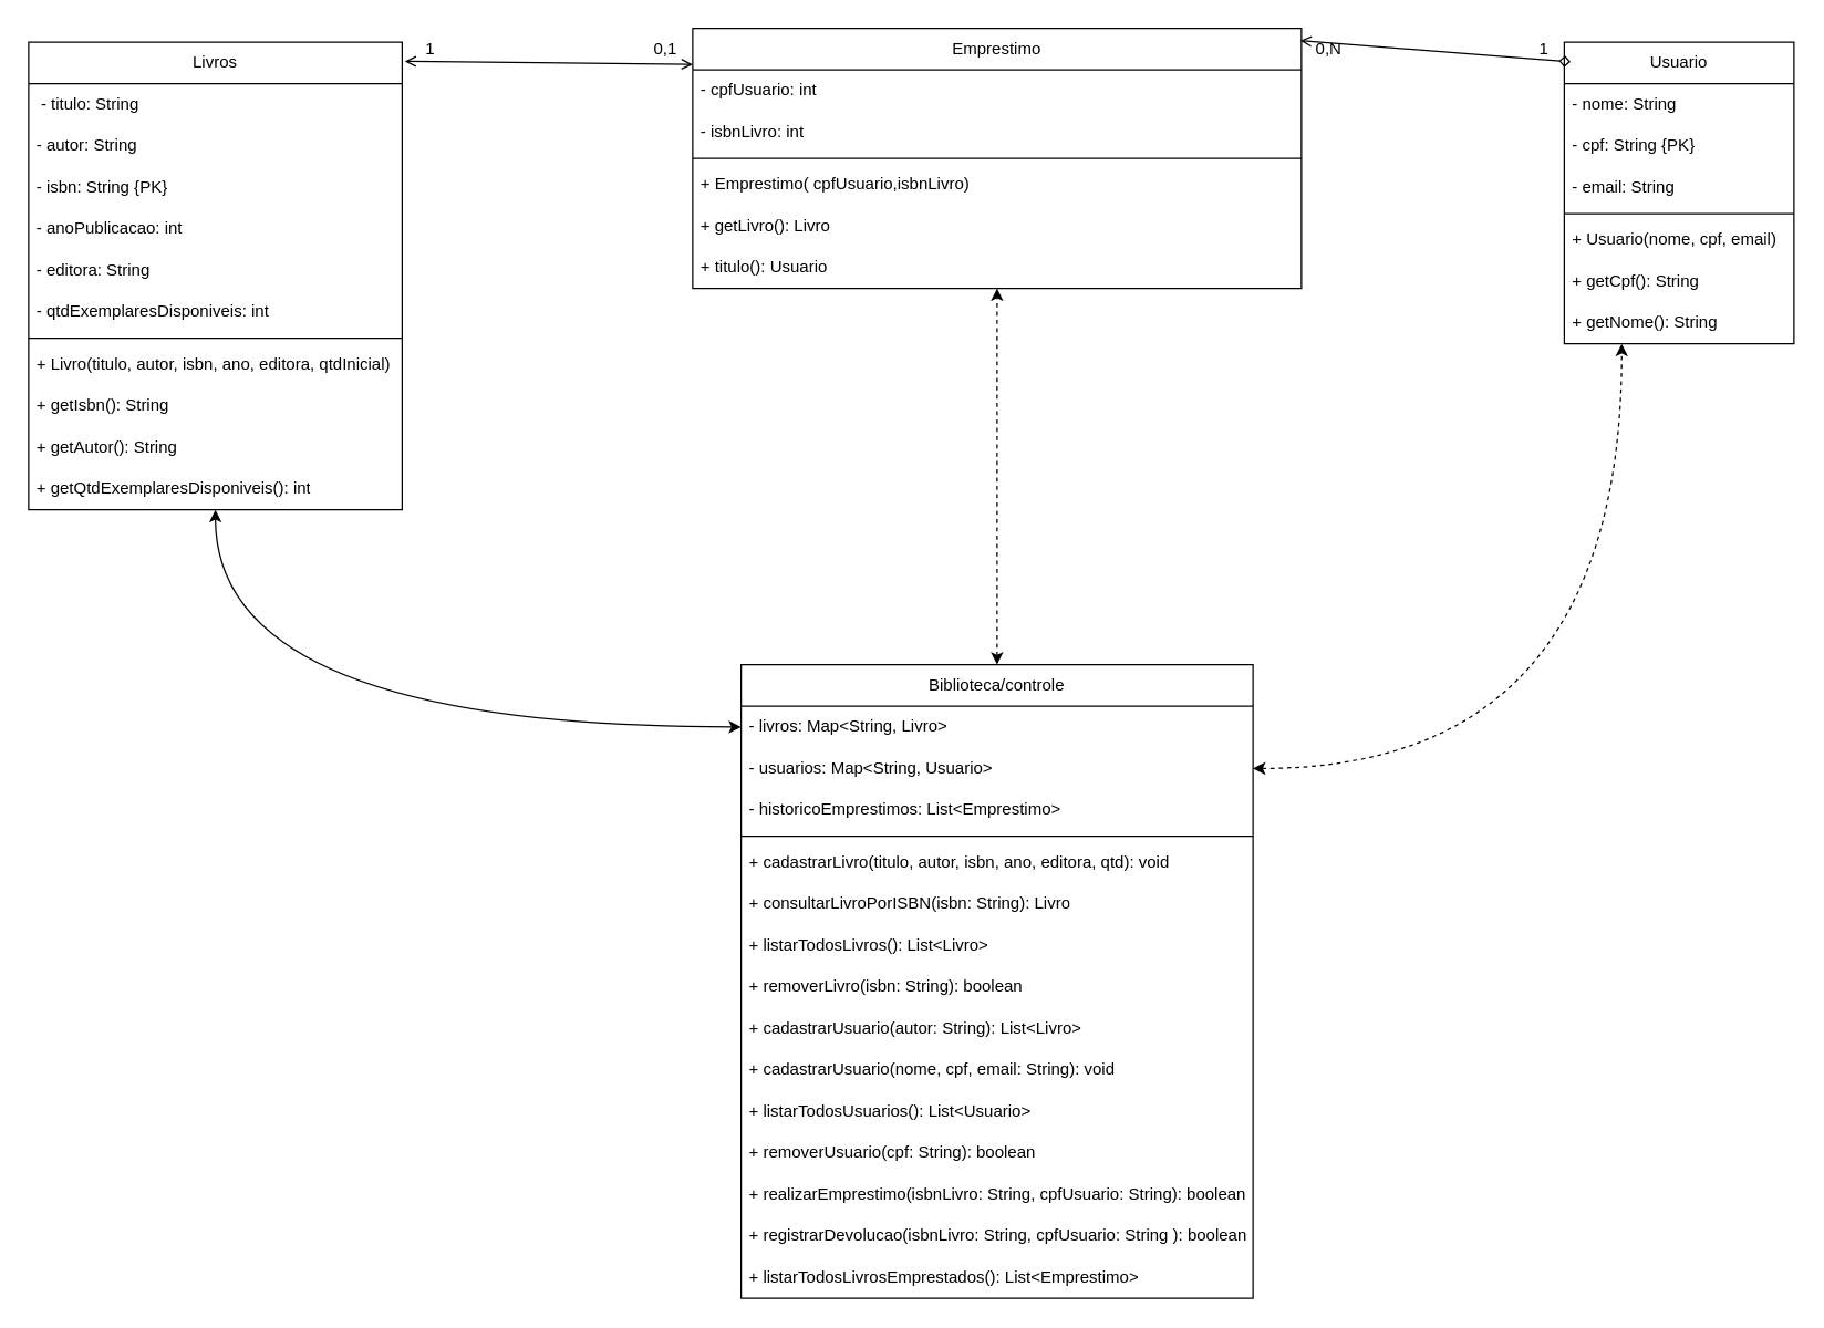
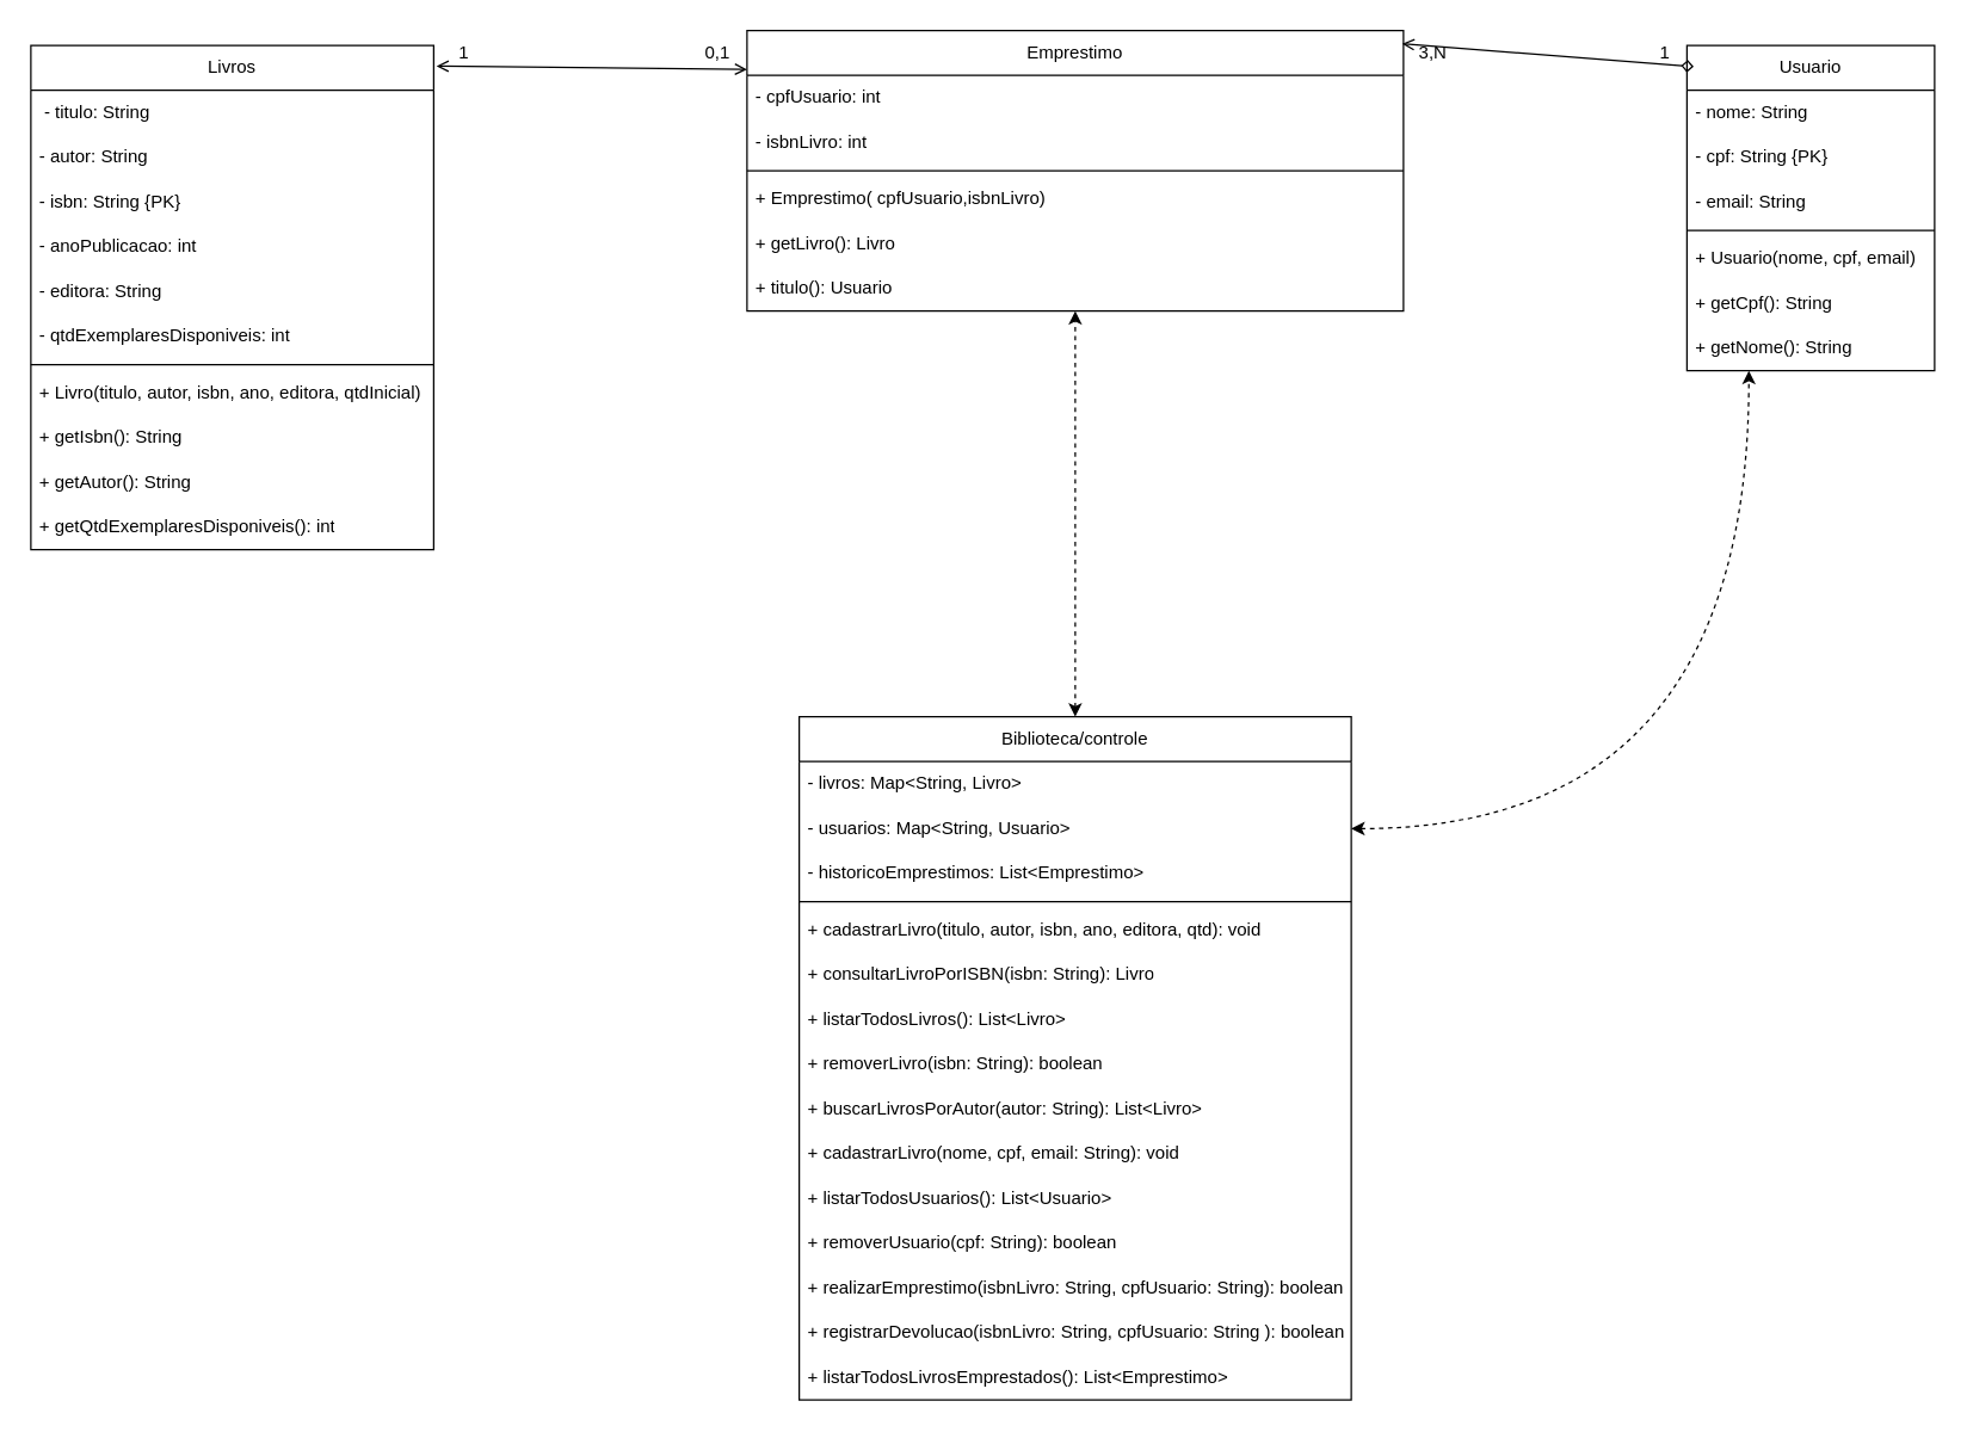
- <mxCell id="48" value="0,N" style="text;html=1;align=center;verticalAlign=middle;whiteSpace=wrap;rounded=0;" parent="1" vertex="1"><mxGeometry x="930" y="20" width="60" height="30" as="geometry" /></mxCell>
+ <mxCell id="48" value="3,N" style="text;html=1;align=center;verticalAlign=middle;whiteSpace=wrap;rounded=0;" parent="1" vertex="1"><mxGeometry x="930" y="20" width="60" height="30" as="geometry" /></mxCell>
- <mxCell id="52" value="" style="endArrow=classic;startArrow=classic;html=1;rounded=0;entryX=0.5;entryY=1;entryDx=0;entryDy=0;edgeStyle=orthogonalEdgeStyle;curved=1;exitX=0;exitY=0.5;exitDx=0;exitDy=0;" parent="1" source="30" target="2" edge="1"><mxGeometry width="50" height="50" relative="1" as="geometry"><mxPoint x="363.89" y="659.998" as="sourcePoint" /><mxPoint x="40" y="698.93" as="targetPoint" /></mxGeometry></mxCell>
- <mxCell id="38" value="&lt;span class=&quot;selected&quot;&gt;+ cadastrarUsuario(autor: String): List&amp;lt;Livro&amp;gt;&lt;/span&gt;" style="text;strokeColor=none;fillColor=none;align=left;verticalAlign=middle;spacingLeft=4;spacingRight=4;overflow=hidden;points=[[0,0.5],[1,0.5]];portConstraint=eastwest;rotatable=0;whiteSpace=wrap;html=1;" parent="29" vertex="1"><mxGeometry y="248" width="370" height="30" as="geometry" /></mxCell>
+ <mxCell id="38" value="&lt;span class=&quot;selected&quot;&gt;+ buscarLivrosPorAutor(autor: String): List&amp;lt;Livro&amp;gt;&lt;/span&gt;" style="text;strokeColor=none;fillColor=none;align=left;verticalAlign=middle;spacingLeft=4;spacingRight=4;overflow=hidden;points=[[0,0.5],[1,0.5]];portConstraint=eastwest;rotatable=0;whiteSpace=wrap;html=1;" parent="29" vertex="1"><mxGeometry y="248" width="370" height="30" as="geometry" /></mxCell>
- <mxCell id="39" value="&lt;span class=&quot;selected&quot;&gt;+ cadastrarUsuario(nome, cpf, email: String): void&lt;/span&gt;" style="text;strokeColor=none;fillColor=none;align=left;verticalAlign=middle;spacingLeft=4;spacingRight=4;overflow=hidden;points=[[0,0.5],[1,0.5]];portConstraint=eastwest;rotatable=0;whiteSpace=wrap;html=1;" parent="29" vertex="1"><mxGeometry y="278" width="370" height="30" as="geometry" /></mxCell>
+ <mxCell id="39" value="&lt;span class=&quot;selected&quot;&gt;+ cadastrarLivro(nome, cpf, email: String): void&lt;/span&gt;" style="text;strokeColor=none;fillColor=none;align=left;verticalAlign=middle;spacingLeft=4;spacingRight=4;overflow=hidden;points=[[0,0.5],[1,0.5]];portConstraint=eastwest;rotatable=0;whiteSpace=wrap;html=1;" parent="29" vertex="1"><mxGeometry y="278" width="370" height="30" as="geometry" /></mxCell>
